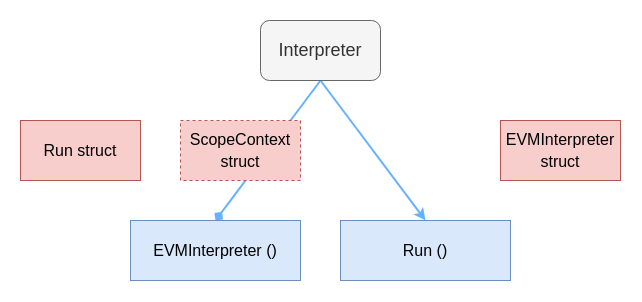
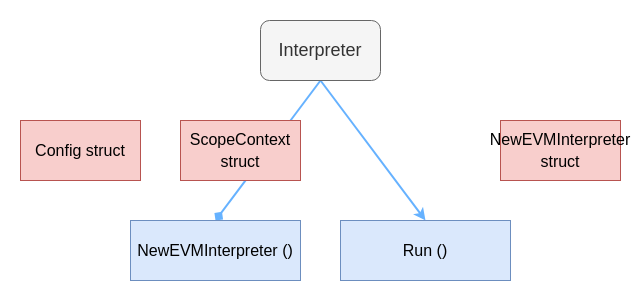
- <mxCell id="5" value="&lt;font style=&quot;font-size: 16px;&quot;&gt;Run struct&lt;/font&gt;" style="rounded=0;whiteSpace=wrap;html=1;fontSize=18;fillColor=#f8cecc;strokeColor=#b85450;" vertex="1" parent="1"><mxGeometry x="20" y="120" width="120" height="60" as="geometry" /></mxCell>
+ <mxCell id="5" value="&lt;font style=&quot;font-size: 16px;&quot;&gt;Config struct&lt;/font&gt;" style="rounded=0;whiteSpace=wrap;html=1;fontSize=18;fillColor=#f8cecc;strokeColor=#b85450;" vertex="1" parent="1"><mxGeometry x="20" y="120" width="120" height="60" as="geometry" /></mxCell>
- <mxCell id="6" value="&lt;font style=&quot;font-size: 16px;&quot;&gt;ScopeContext struct&lt;/font&gt;" style="rounded=0;whiteSpace=wrap;html=1;fontSize=18;fillColor=#f8cecc;strokeColor=#b85450;dashed=1;" vertex="1" parent="1"><mxGeometry x="180" y="120" width="120" height="60" as="geometry" /></mxCell>
+ <mxCell id="6" value="&lt;font style=&quot;font-size: 16px;&quot;&gt;ScopeContext struct&lt;/font&gt;" style="rounded=0;whiteSpace=wrap;html=1;fontSize=18;fillColor=#f8cecc;strokeColor=#b85450;" vertex="1" parent="1"><mxGeometry x="180" y="120" width="120" height="60" as="geometry" /></mxCell>
- <mxCell id="7" value="&lt;font style=&quot;font-size: 16px;&quot;&gt;EVMInterpreter struct&lt;/font&gt;" style="rounded=0;whiteSpace=wrap;html=1;fontSize=18;fillColor=#f8cecc;strokeColor=#b85450;" vertex="1" parent="1"><mxGeometry x="500" y="120" width="120" height="60" as="geometry" /></mxCell>
+ <mxCell id="7" value="&lt;font style=&quot;font-size: 16px;&quot;&gt;NewEVMInterpreter struct&lt;/font&gt;" style="rounded=0;whiteSpace=wrap;html=1;fontSize=18;fillColor=#f8cecc;strokeColor=#b85450;" vertex="1" parent="1"><mxGeometry x="500" y="120" width="120" height="60" as="geometry" /></mxCell>
- <mxCell id="8" value="&lt;font style=&quot;font-size: 16px;&quot;&gt;EVMInterpreter ()&lt;/font&gt;" style="rounded=0;whiteSpace=wrap;html=1;fontSize=18;fillColor=#dae8fc;strokeColor=#6c8ebf;" vertex="1" parent="1"><mxGeometry x="130" y="220" width="170" height="60" as="geometry" /></mxCell>
+ <mxCell id="8" value="&lt;font style=&quot;font-size: 16px;&quot;&gt;NewEVMInterpreter ()&lt;/font&gt;" style="rounded=0;whiteSpace=wrap;html=1;fontSize=18;fillColor=#dae8fc;strokeColor=#6c8ebf;" vertex="1" parent="1"><mxGeometry x="130" y="220" width="170" height="60" as="geometry" /></mxCell>
